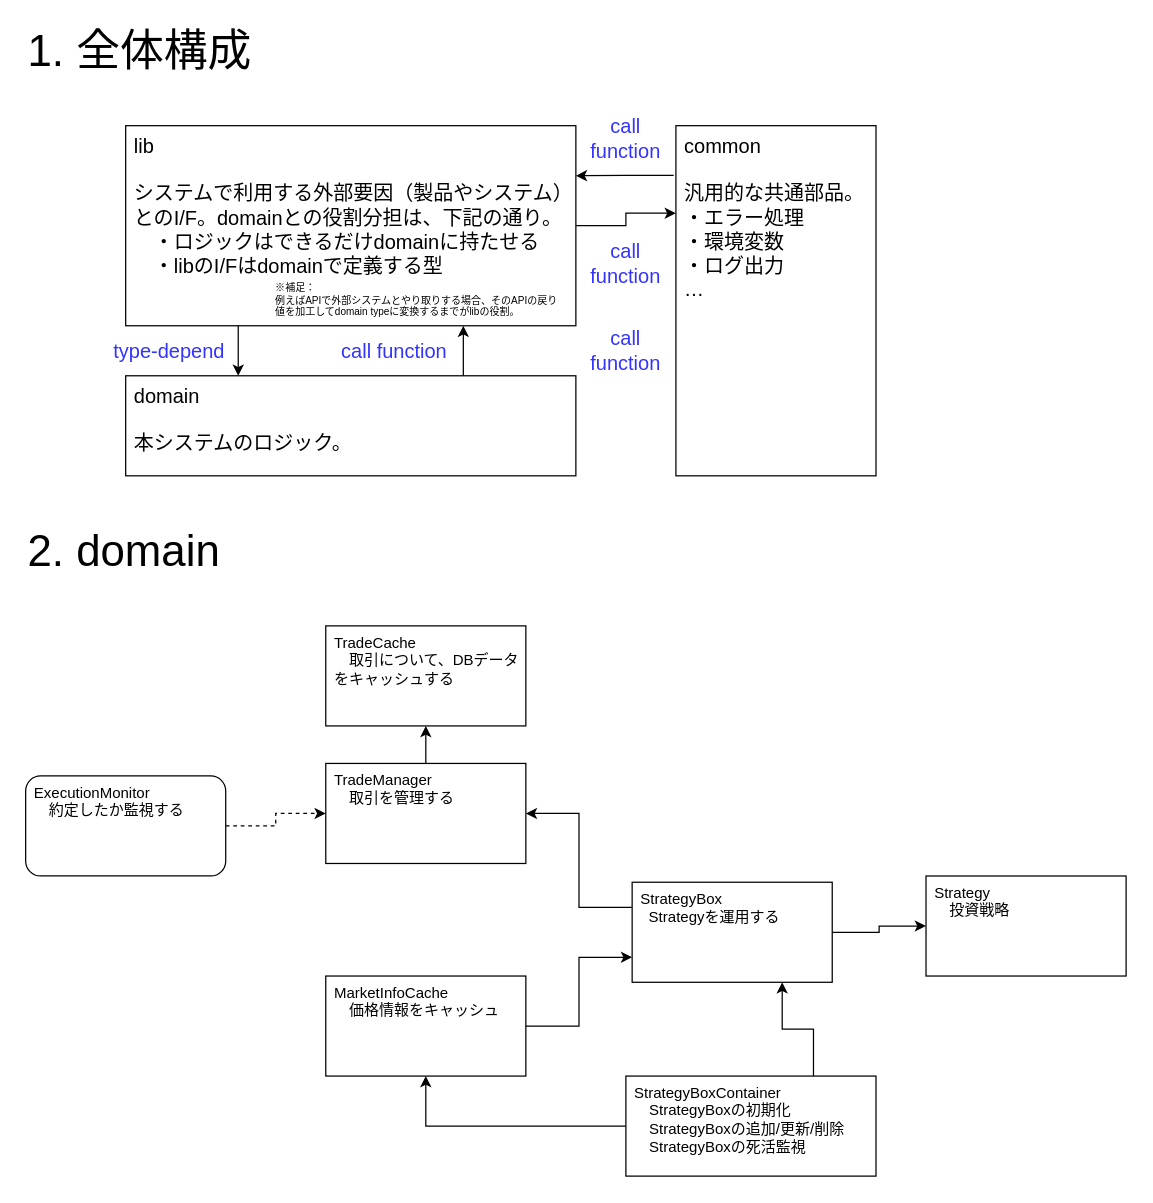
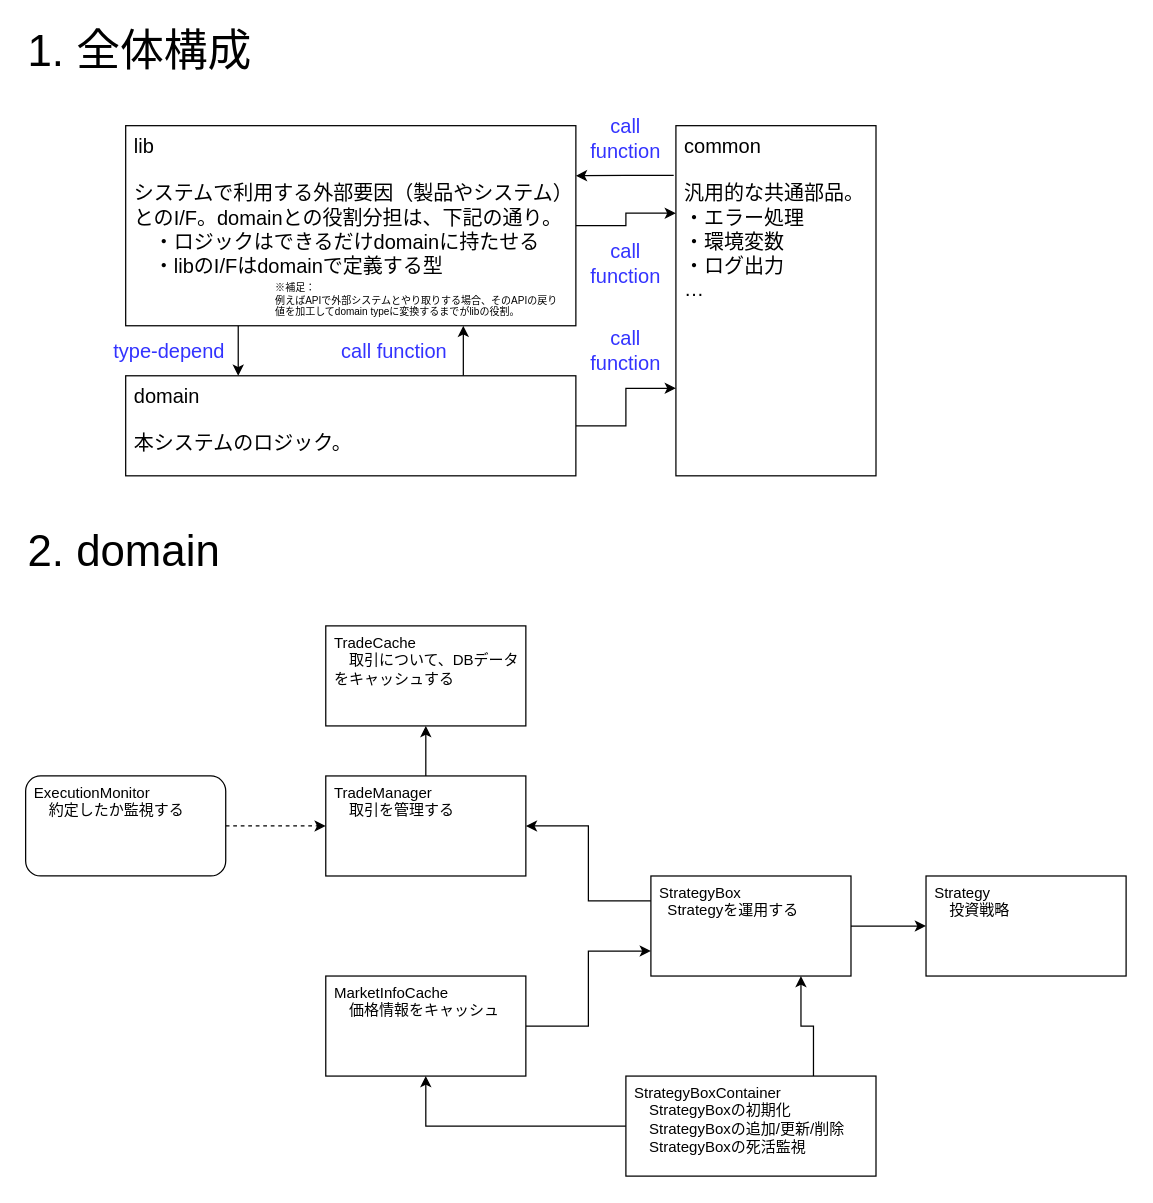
+ <mxCell id="7" style="edgeStyle=orthogonalEdgeStyle;rounded=0;orthogonalLoop=1;jettySize=auto;html=1;exitX=1;exitY=0.5;exitDx=0;exitDy=0;entryX=0;entryY=0.75;entryDx=0;entryDy=0;fontSize=20;" parent="1" source="9" target="3" edge="1"><mxGeometry relative="1" as="geometry" /></mxCell>
- <mxCell id="24" value="TradeManager&lt;br&gt;　取引を管理する" style="rounded=0;whiteSpace=wrap;html=1;fontSize=12;align=left;horizontal=1;verticalAlign=top;spacingLeft=5;" parent="1" vertex="1"><mxGeometry x="260" y="610" width="160" height="80" as="geometry" /></mxCell>
+ <mxCell id="24" value="TradeManager&lt;br&gt;　取引を管理する" style="rounded=0;whiteSpace=wrap;html=1;fontSize=12;align=left;horizontal=1;verticalAlign=top;spacingLeft=5;" parent="1" vertex="1"><mxGeometry x="260" y="620" width="160" height="80" as="geometry" /></mxCell>
- <mxCell id="17" value="StrategyBox&lt;br style=&quot;font-size: 12px;&quot;&gt;&amp;nbsp; Strategyを運用する" style="rounded=0;whiteSpace=wrap;html=1;fontSize=12;align=left;horizontal=1;verticalAlign=top;spacingLeft=5;" parent="1" vertex="1"><mxGeometry x="505" y="705" width="160" height="80" as="geometry" /></mxCell>
+ <mxCell id="17" value="StrategyBox&lt;br style=&quot;font-size: 12px;&quot;&gt;&amp;nbsp; Strategyを運用する" style="rounded=0;whiteSpace=wrap;html=1;fontSize=12;align=left;horizontal=1;verticalAlign=top;spacingLeft=5;" parent="1" vertex="1"><mxGeometry x="520" y="700" width="160" height="80" as="geometry" /></mxCell>
